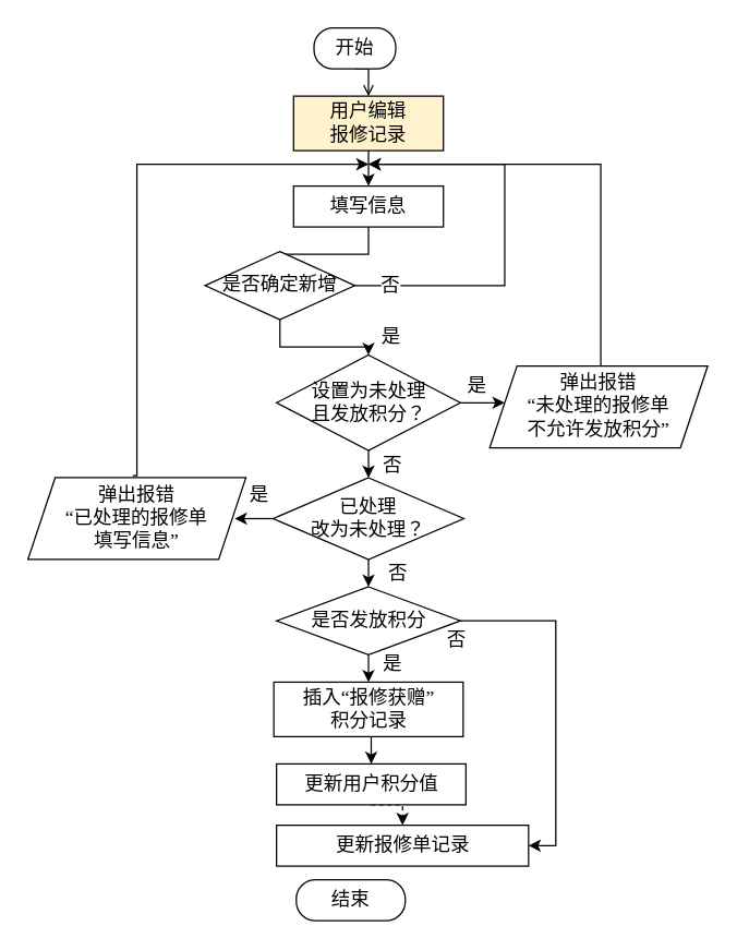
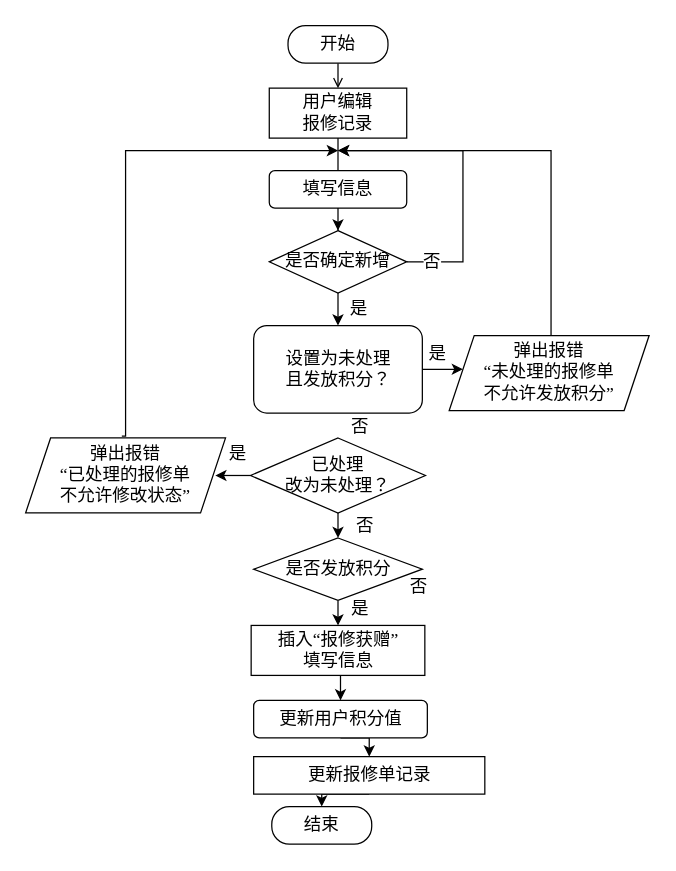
- <mxCell id="3" value="开始" style="rounded=1;whiteSpace=wrap;html=1;fontSize=14;glass=0;strokeWidth=1;shadow=0;arcSize=47;fontFamily=宋体;" parent="1" vertex="1"><mxGeometry x="230" y="20" width="60" height="30" as="geometry" /></mxCell>
+ <mxCell id="3" value="开始" style="rounded=1;whiteSpace=wrap;html=1;fontSize=14;glass=0;strokeWidth=1;shadow=0;arcSize=47;fontFamily=宋体;" parent="1" vertex="1"><mxGeometry x="230" y="20" width="80" height="30" as="geometry" /></mxCell>
- <mxCell id="7" value="用户编辑&lt;div&gt;报修记录&lt;/div&gt;" style="rounded=0;whiteSpace=wrap;html=1;fontFamily=宋体;fontSize=14;fillColor=#fff2cc;" parent="1" vertex="1"><mxGeometry x="215" y="70" width="110" height="40" as="geometry" /></mxCell>
+ <mxCell id="7" value="用户编辑&lt;div&gt;报修记录&lt;/div&gt;" style="rounded=0;whiteSpace=wrap;html=1;fontFamily=宋体;fontSize=14;" parent="1" vertex="1"><mxGeometry x="215" y="70" width="110" height="40" as="geometry" /></mxCell>
- <mxCell id="6" style="edgeStyle=orthogonalEdgeStyle;rounded=0;orthogonalLoop=1;jettySize=auto;html=1;exitX=0.5;exitY=1;exitDx=0;exitDy=0;entryX=0.5;entryY=0;entryDx=0;entryDy=0;fontFamily=宋体;fontSize=14;fontColor=default;" parent="1" source="7" target="5" edge="1"><mxGeometry relative="1" as="geometry" /></mxCell>
+ <mxCell id="6" style="edgeStyle=orthogonalEdgeStyle;rounded=0;orthogonalLoop=1;jettySize=auto;html=1;exitX=0.5;exitY=1;exitDx=0;exitDy=0;entryX=0.5;entryY=0;entryDx=0;entryDy=0;fontFamily=宋体;fontSize=14;fontColor=default;endArrow=none;" parent="1" source="7" target="5" edge="1"><mxGeometry relative="1" as="geometry" /></mxCell>
- <mxCell id="5" value="填写信息" style="rounded=0;whiteSpace=wrap;html=1;fontFamily=宋体;fontSize=14;" parent="1" vertex="1"><mxGeometry x="215" y="136" width="110" height="30" as="geometry" /></mxCell>
+ <mxCell id="5" value="填写信息" style="whiteSpace=wrap;html=1;fontFamily=宋体;fontSize=14;rounded=1;" parent="1" vertex="1"><mxGeometry x="215" y="136" width="110" height="30" as="geometry" /></mxCell>
- <mxCell id="11" value="&lt;font style=&quot;font-size: 14px;&quot; face=&quot;宋体&quot;&gt;是否确定新增&lt;/font&gt;" style="rhombus;whiteSpace=wrap;html=1;" parent="1" vertex="1"><mxGeometry x="150" y="184" width="110" height="50" as="geometry" /></mxCell>
+ <mxCell id="11" value="&lt;font style=&quot;font-size: 14px;&quot; face=&quot;宋体&quot;&gt;是否确定新增&lt;/font&gt;" style="rhombus;whiteSpace=wrap;html=1;" parent="1" vertex="1"><mxGeometry x="215" y="184" width="110" height="50" as="geometry" /></mxCell>
- <mxCell id="14" value="&lt;font face=&quot;宋体&quot;&gt;&lt;span style=&quot;font-size: 14px;&quot;&gt;设置为未处理&lt;/span&gt;&lt;/font&gt;&lt;div&gt;&lt;font face=&quot;宋体&quot;&gt;&lt;span style=&quot;font-size: 14px;&quot;&gt;且发放积分？&lt;/span&gt;&lt;/font&gt;&lt;/div&gt;" style="rhombus;whiteSpace=wrap;html=1;" parent="1" vertex="1"><mxGeometry x="202.5" y="260" width="135" height="70" as="geometry" /></mxCell>
+ <mxCell id="14" value="&lt;font face=&quot;宋体&quot;&gt;&lt;span style=&quot;font-size: 14px;&quot;&gt;设置为未处理&lt;/span&gt;&lt;/font&gt;&lt;div&gt;&lt;font face=&quot;宋体&quot;&gt;&lt;span style=&quot;font-size: 14px;&quot;&gt;且发放积分？&lt;/span&gt;&lt;/font&gt;&lt;/div&gt;" style="whiteSpace=wrap;html=1;rounded=1;" parent="1" vertex="1"><mxGeometry x="202.5" y="260" width="135" height="70" as="geometry" /></mxCell>
- <mxCell id="12" style="edgeStyle=orthogonalEdgeStyle;rounded=0;orthogonalLoop=1;jettySize=auto;html=1;exitX=0.5;exitY=1;exitDx=0;exitDy=0;entryX=0.5;entryY=0;entryDx=0;entryDy=0;fontFamily=宋体;fontSize=14;fontColor=default;" parent="1" source="14" target="17" edge="1"><mxGeometry relative="1" as="geometry" /></mxCell>
- <mxCell id="37" value="&lt;span style=&quot;font-family: 宋体; font-size: 14px;&quot;&gt;弹出报错&lt;/span&gt;&lt;div style=&quot;font-family: 宋体; font-size: 14px;&quot;&gt;“已处理的报修单&lt;/div&gt;&lt;div style=&quot;font-family: 宋体; font-size: 14px;&quot;&gt;填写信息”&lt;/div&gt;" style="shape=parallelogram;perimeter=parallelogramPerimeter;whiteSpace=wrap;html=1;fixedSize=1;" vertex="1" parent="1"><mxGeometry x="20" y="350" width="160" height="60" as="geometry" /></mxCell>
+ <mxCell id="37" value="&lt;span style=&quot;font-family: 宋体; font-size: 14px;&quot;&gt;弹出报错&lt;/span&gt;&lt;div style=&quot;font-family: 宋体; font-size: 14px;&quot;&gt;“已处理的报修单&lt;/div&gt;&lt;div style=&quot;font-family: 宋体; font-size: 14px;&quot;&gt;不允许修改状态”&lt;/div&gt;" style="shape=parallelogram;perimeter=parallelogramPerimeter;whiteSpace=wrap;html=1;fixedSize=1;" vertex="1" parent="1"><mxGeometry x="20" y="350" width="160" height="60" as="geometry" /></mxCell>
- <mxCell id="25" style="edgeStyle=orthogonalEdgeStyle;rounded=0;orthogonalLoop=1;jettySize=auto;html=1;exitX=1;exitY=0.5;exitDx=0;exitDy=0;entryX=1;entryY=0.5;entryDx=0;entryDy=0;" parent="1" source="26" target="32" edge="1"><mxGeometry relative="1" as="geometry" /></mxCell>
- <mxCell id="28" value="插入“报修获赠”&lt;div&gt;积分记录&lt;/div&gt;" style="rounded=0;whiteSpace=wrap;html=1;fontFamily=宋体;fontSize=14;" parent="1" vertex="1"><mxGeometry x="200.5" y="500" width="139" height="40" as="geometry" /></mxCell>
+ <mxCell id="28" value="插入“报修获赠”&lt;div&gt;填写信息&lt;/div&gt;" style="rounded=0;whiteSpace=wrap;html=1;fontFamily=宋体;fontSize=14;" parent="1" vertex="1"><mxGeometry x="200.5" y="500" width="139" height="40" as="geometry" /></mxCell>
- <mxCell id="30" value="更新用户积分值" style="rounded=0;whiteSpace=wrap;html=1;fontFamily=宋体;fontSize=14;" parent="1" vertex="1"><mxGeometry x="202.5" y="560" width="139" height="30" as="geometry" /></mxCell>
+ <mxCell id="30" value="更新用户积分值" style="whiteSpace=wrap;html=1;fontFamily=宋体;fontSize=14;rounded=1;" parent="1" vertex="1"><mxGeometry x="202.5" y="560" width="139" height="30" as="geometry" /></mxCell>
- <mxCell id="29" style="edgeStyle=orthogonalEdgeStyle;rounded=0;orthogonalLoop=1;jettySize=auto;html=1;exitX=0.5;exitY=1;exitDx=0;exitDy=0;entryX=0.5;entryY=0;entryDx=0;entryDy=0;dashed=1;" parent="1" source="30" target="32" edge="1"><mxGeometry relative="1" as="geometry" /></mxCell>
+ <mxCell id="29" style="edgeStyle=orthogonalEdgeStyle;rounded=0;orthogonalLoop=1;jettySize=auto;html=1;exitX=0.5;exitY=1;exitDx=0;exitDy=0;entryX=0.5;entryY=0;entryDx=0;entryDy=0;" parent="1" source="30" target="32" edge="1"><mxGeometry relative="1" as="geometry" /></mxCell>
+ <mxCell id="31" style="edgeStyle=orthogonalEdgeStyle;rounded=0;orthogonalLoop=1;jettySize=auto;html=1;exitX=0.5;exitY=1;exitDx=0;exitDy=0;entryX=0.5;entryY=0;entryDx=0;entryDy=0;" parent="1" source="32" target="33" edge="1"><mxGeometry relative="1" as="geometry" /></mxCell>
